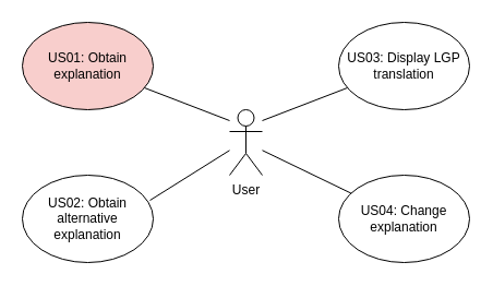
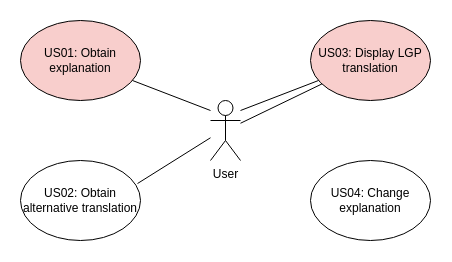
- <mxCell id="5" value="US03: Display LGP translation" style="ellipse;whiteSpace=wrap;html=1;" vertex="1" parent="1"><mxGeometry x="310" y="20" width="120" height="80" as="geometry" /></mxCell>
+ <mxCell id="5" value="US03: Display LGP translation" style="ellipse;whiteSpace=wrap;html=1;fillColor=#f8cecc;" vertex="1" parent="1"><mxGeometry x="310" y="20" width="120" height="80" as="geometry" /></mxCell>
- <mxCell id="8" value="" style="endArrow=none;html=1;" edge="1" parent="1" source="2" target="6"><mxGeometry width="50" height="50" relative="1" as="geometry"><mxPoint x="250" y="170" as="sourcePoint" /><mxPoint x="300" y="190" as="targetPoint" /></mxGeometry></mxCell>
+ <mxCell id="8" value="" style="endArrow=none;html=1;" edge="1" parent="1" source="2" target="5"><mxGeometry width="50" height="50" relative="1" as="geometry"><mxPoint x="250" y="170" as="sourcePoint" /><mxPoint x="300" y="190" as="targetPoint" /></mxGeometry></mxCell>
- <mxCell id="4" value="US02: Obtain alternative explanation" style="ellipse;whiteSpace=wrap;html=1;" vertex="1" parent="1"><mxGeometry x="20" y="160" width="120" height="80" as="geometry" /></mxCell>
+ <mxCell id="4" value="US02: Obtain alternative translation" style="ellipse;whiteSpace=wrap;html=1;" vertex="1" parent="1"><mxGeometry x="20" y="160" width="120" height="80" as="geometry" /></mxCell>
